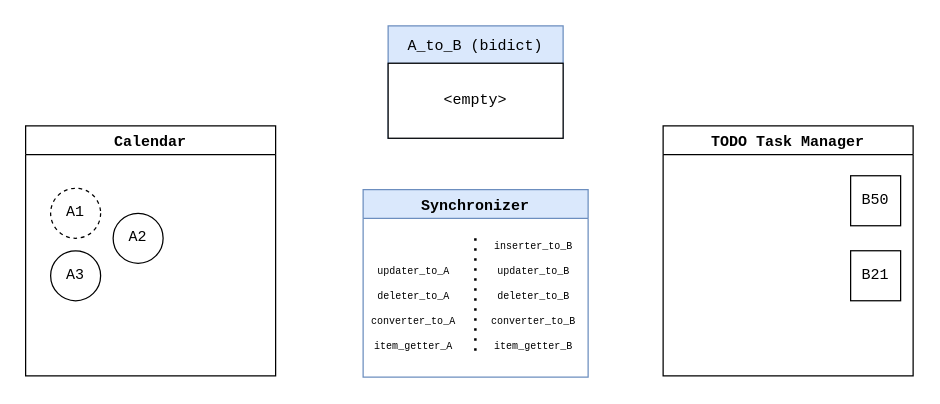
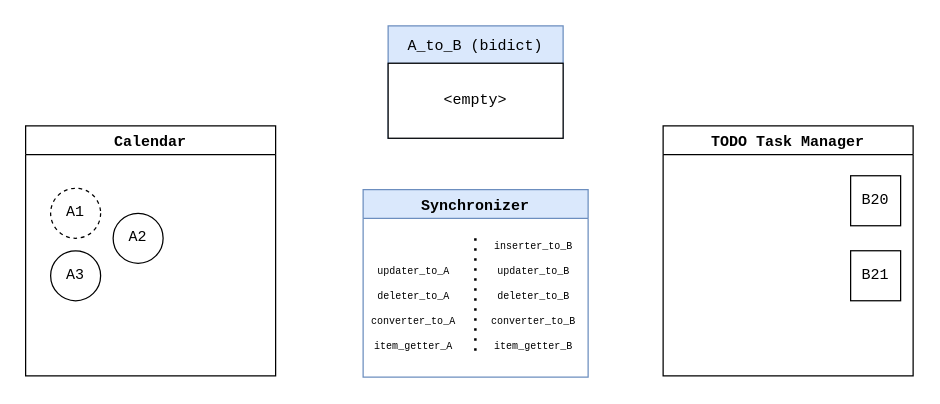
- <mxCell id="7" value="B50" style="rectangle;whiteSpace=wrap;html=1;aspect=fixed;fontFamily=Courier New;" parent="6" vertex="1"><mxGeometry x="150" y="40" width="40" height="40" as="geometry" /></mxCell>
+ <mxCell id="7" value="B20" style="rectangle;whiteSpace=wrap;html=1;aspect=fixed;fontFamily=Courier New;" parent="6" vertex="1"><mxGeometry x="150" y="40" width="40" height="40" as="geometry" /></mxCell>
